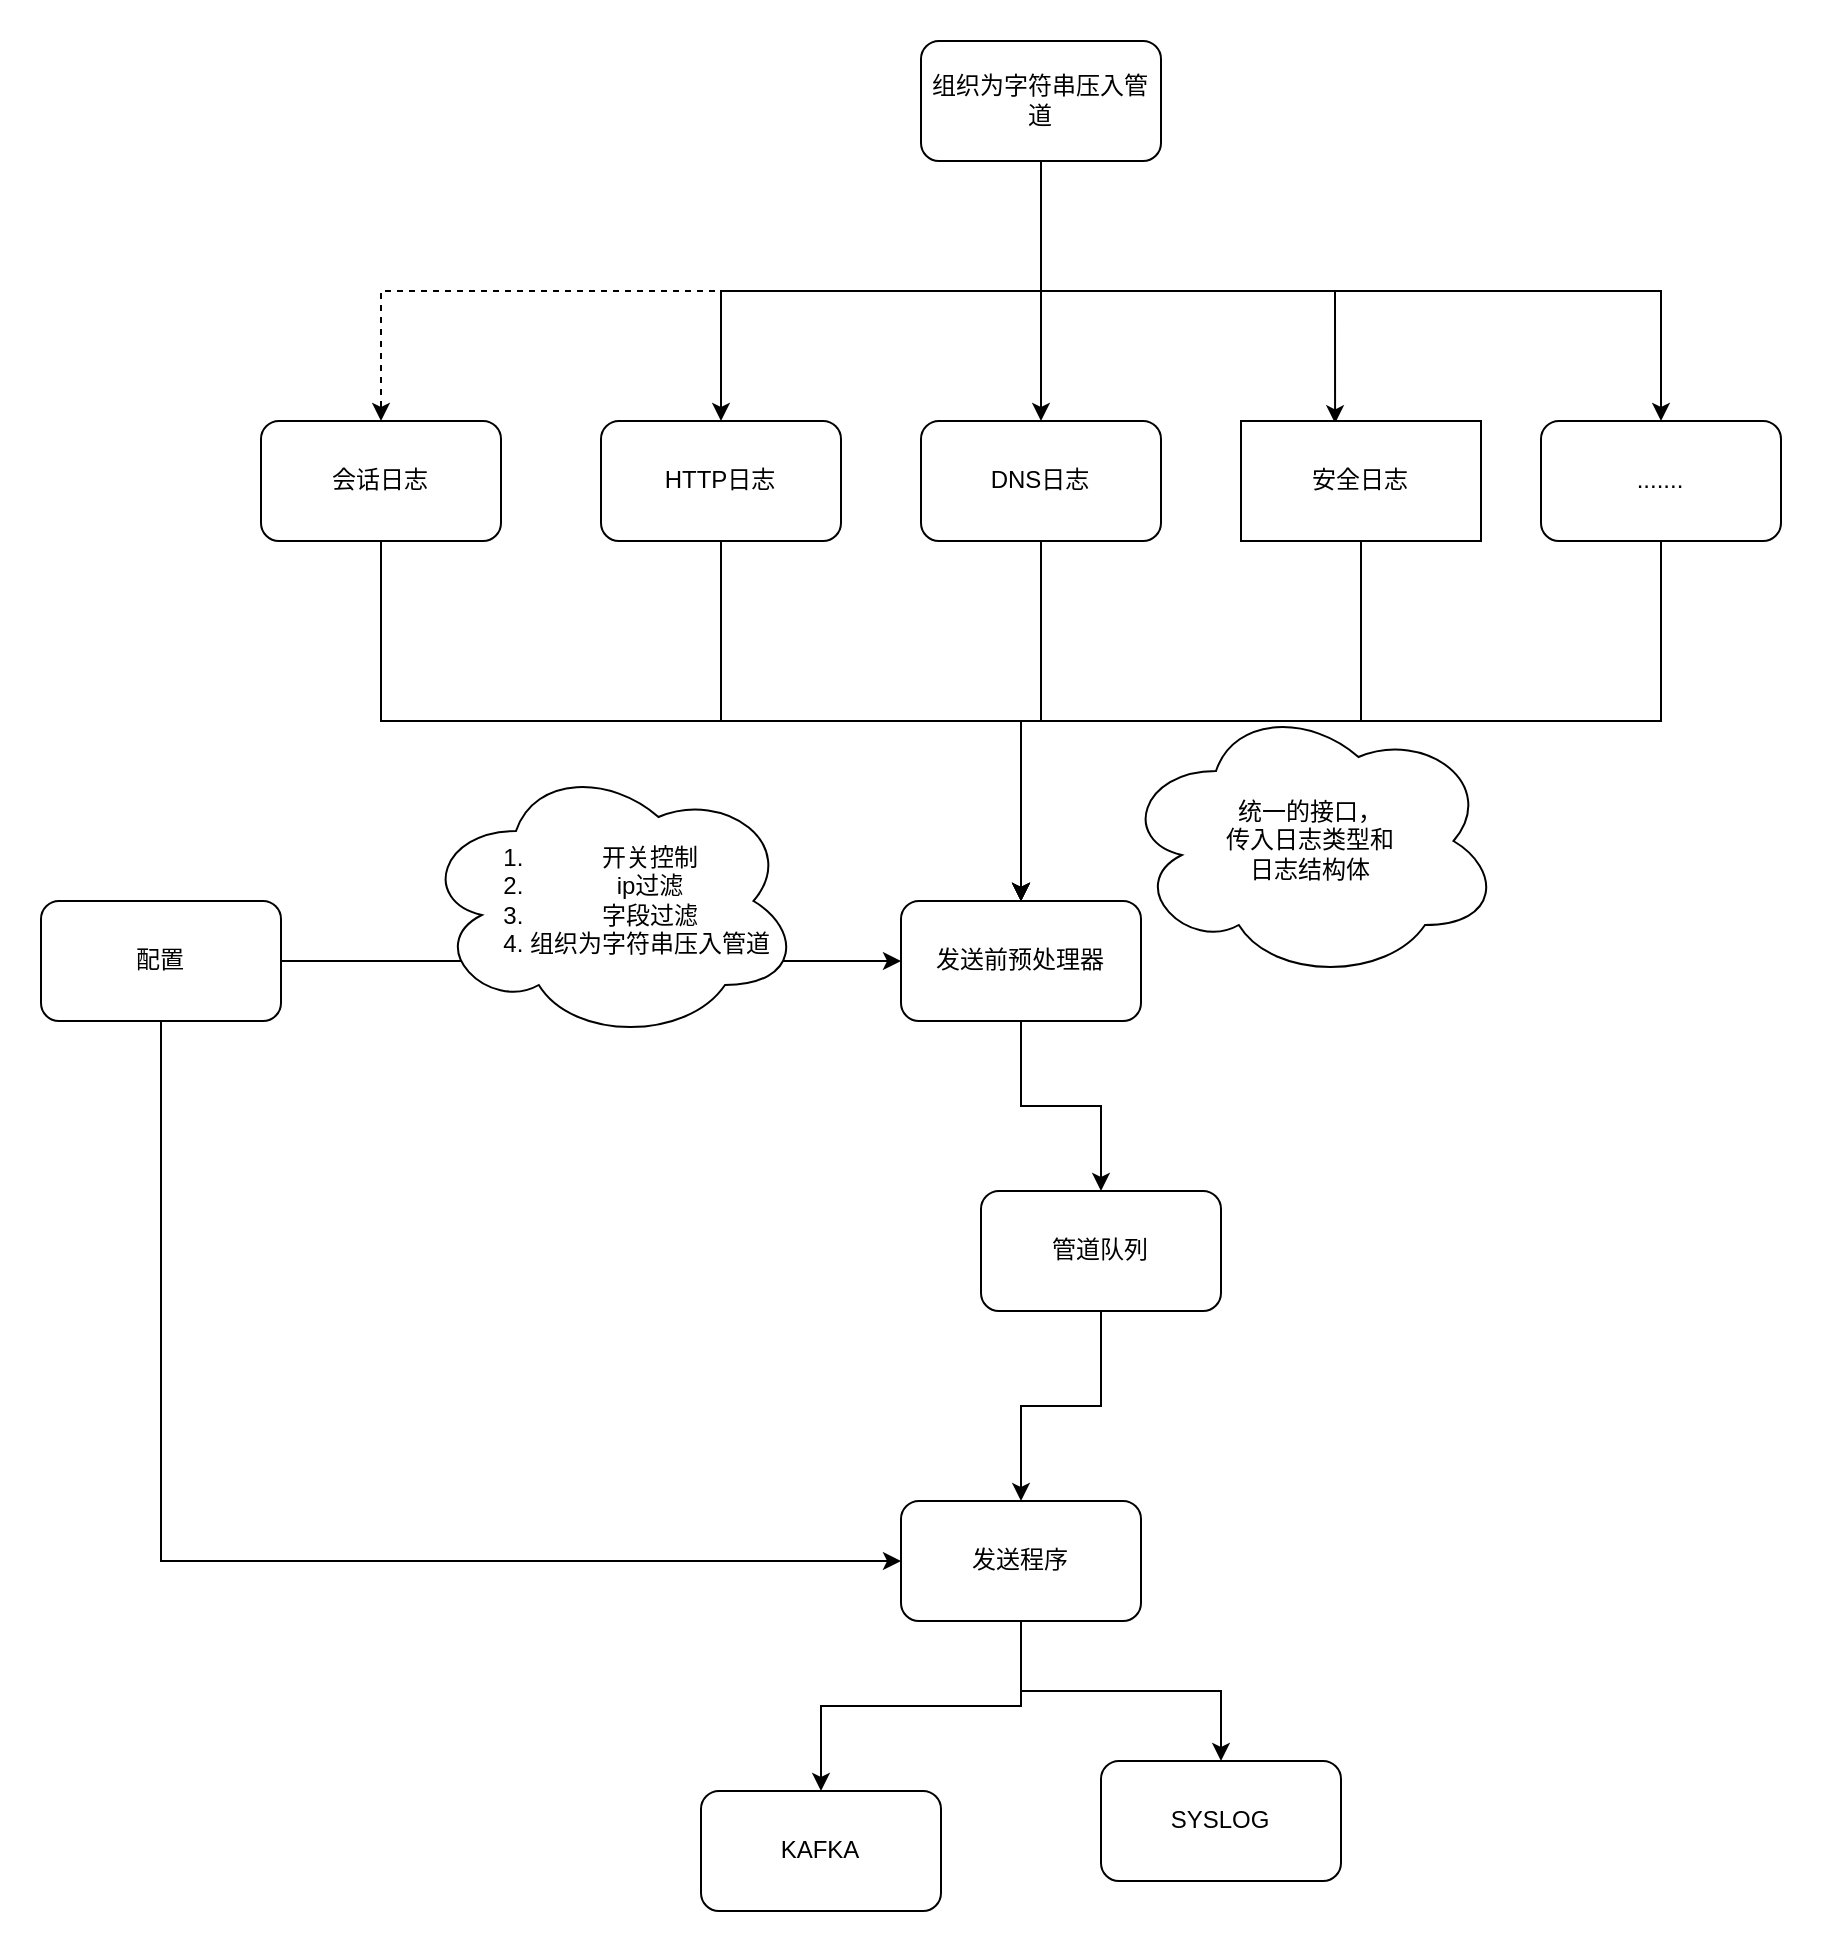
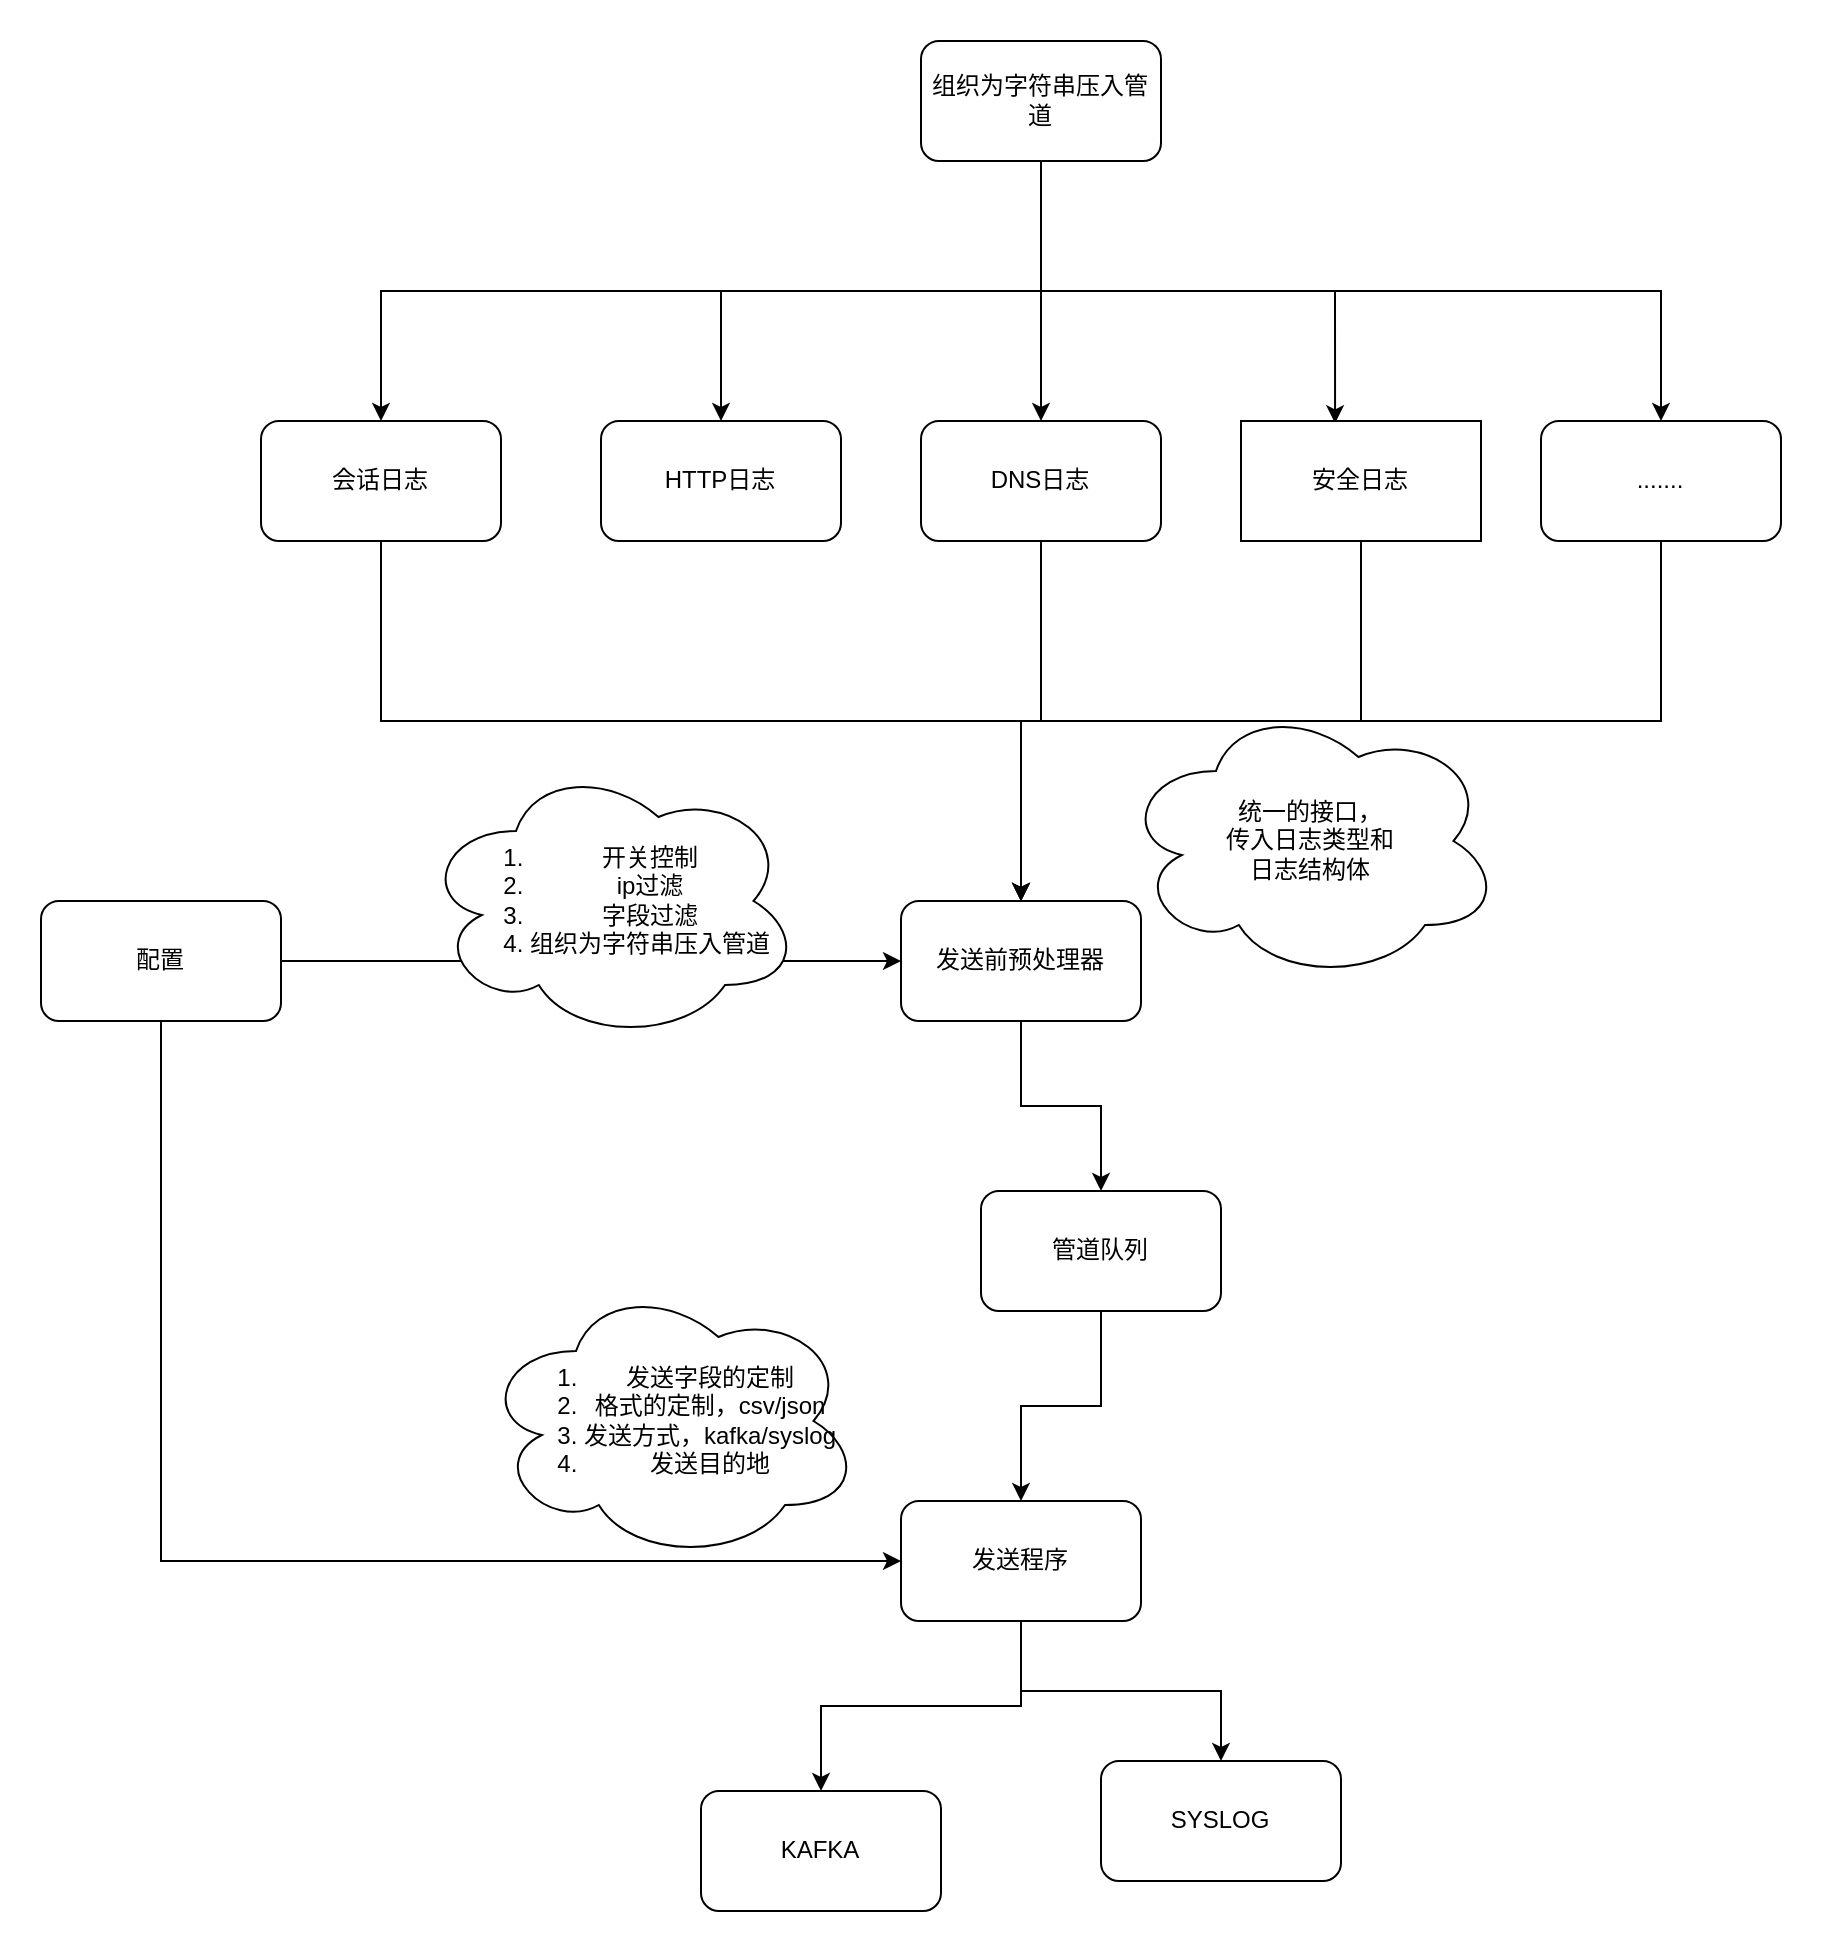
- <mxCell id="8" style="edgeStyle=orthogonalEdgeStyle;rounded=0;orthogonalLoop=1;jettySize=auto;html=1;exitX=0.5;exitY=1;exitDx=0;exitDy=0;entryX=0.5;entryY=0;entryDx=0;entryDy=0;dashed=1;" parent="1" source="13" target="7" edge="1"><mxGeometry relative="1" as="geometry" /></mxCell>
+ <mxCell id="8" style="edgeStyle=orthogonalEdgeStyle;rounded=0;orthogonalLoop=1;jettySize=auto;html=1;exitX=0.5;exitY=1;exitDx=0;exitDy=0;entryX=0.5;entryY=0;entryDx=0;entryDy=0;" parent="1" source="13" target="7" edge="1"><mxGeometry relative="1" as="geometry" /></mxCell>
- <mxCell id="2" style="edgeStyle=orthogonalEdgeStyle;rounded=0;orthogonalLoop=1;jettySize=auto;html=1;exitX=0.5;exitY=1;exitDx=0;exitDy=0;entryX=0.5;entryY=0;entryDx=0;entryDy=0;" edge="1" parent="1" source="3" target="22"><mxGeometry relative="1" as="geometry" /></mxCell>
+ <mxCell id="32" value="&lt;ol&gt;&lt;li&gt;发送字段的定制&lt;/li&gt;&lt;li&gt;格式的定制，csv/json&lt;/li&gt;&lt;li&gt;发送方式，kafka/syslog&lt;/li&gt;&lt;li&gt;发送目的地&lt;/li&gt;&lt;/ol&gt;" style="ellipse;shape=cloud;whiteSpace=wrap;html=1;align=center;" vertex="1" parent="1"><mxGeometry x="240" y="640" width="190" height="140" as="geometry" /></mxCell>
